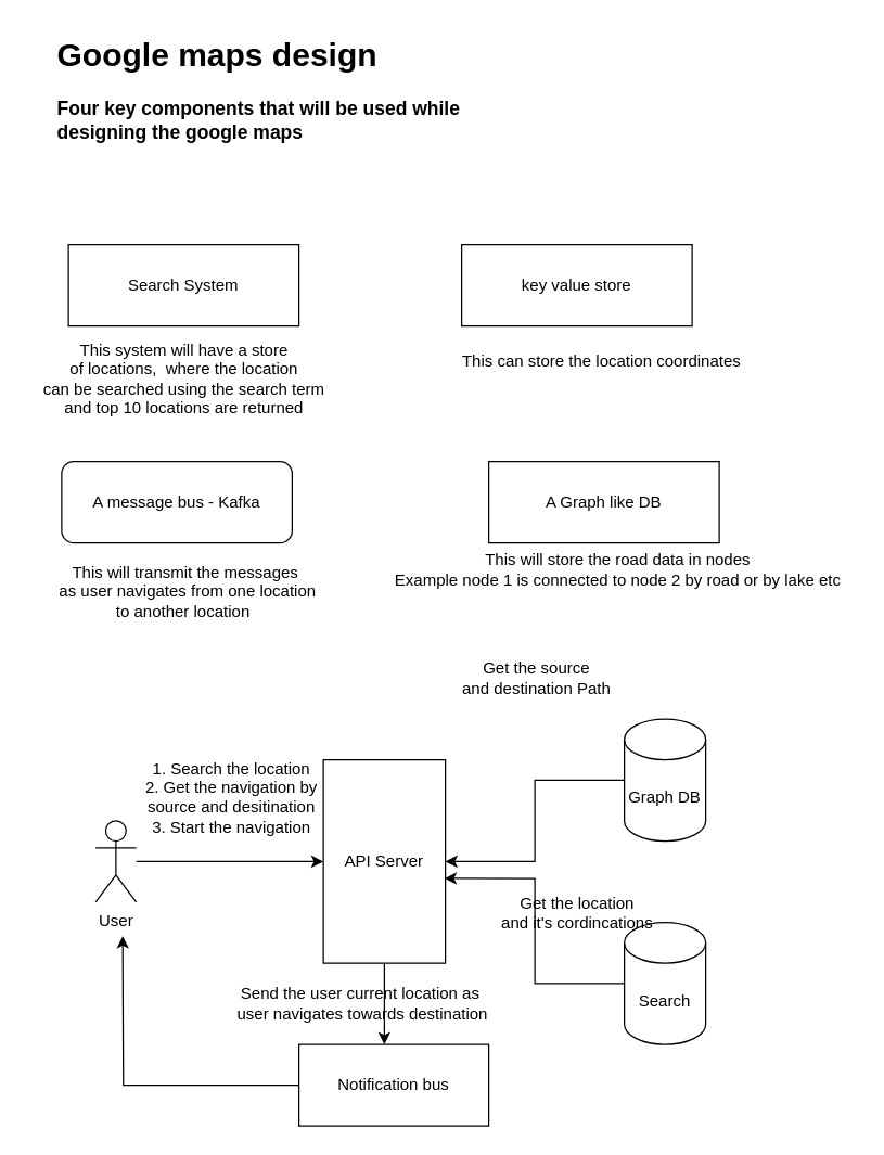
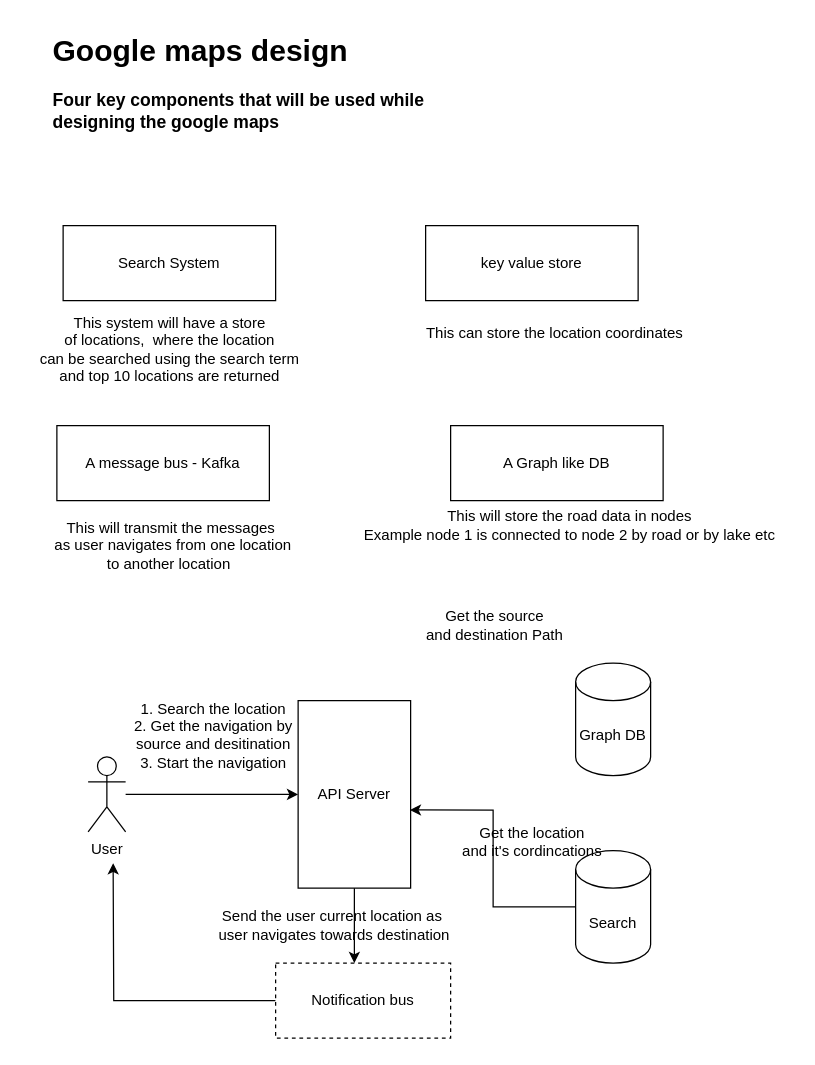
- <mxCell id="7" value="A message bus - Kafka" style="whiteSpace=wrap;html=1;rounded=1;" vertex="1" parent="1"><mxGeometry x="45" y="340" width="170" height="60" as="geometry" /></mxCell>
+ <mxCell id="7" value="A message bus - Kafka" style="rounded=0;whiteSpace=wrap;html=1;" vertex="1" parent="1"><mxGeometry x="45" y="340" width="170" height="60" as="geometry" /></mxCell>
- <mxCell id="14" style="edgeStyle=orthogonalEdgeStyle;rounded=0;orthogonalLoop=1;jettySize=auto;html=1;entryX=1;entryY=0.5;entryDx=0;entryDy=0;" edge="1" parent="1" source="15" target="11"><mxGeometry relative="1" as="geometry" /></mxCell>
- <mxCell id="19" value="Notification bus" style="rounded=0;whiteSpace=wrap;html=1;" vertex="1" parent="1"><mxGeometry x="220" y="770" width="140" height="60" as="geometry" /></mxCell>
+ <mxCell id="19" value="Notification bus" style="rounded=0;whiteSpace=wrap;html=1;dashed=1;" vertex="1" parent="1"><mxGeometry x="220" y="770" width="140" height="60" as="geometry" /></mxCell>
